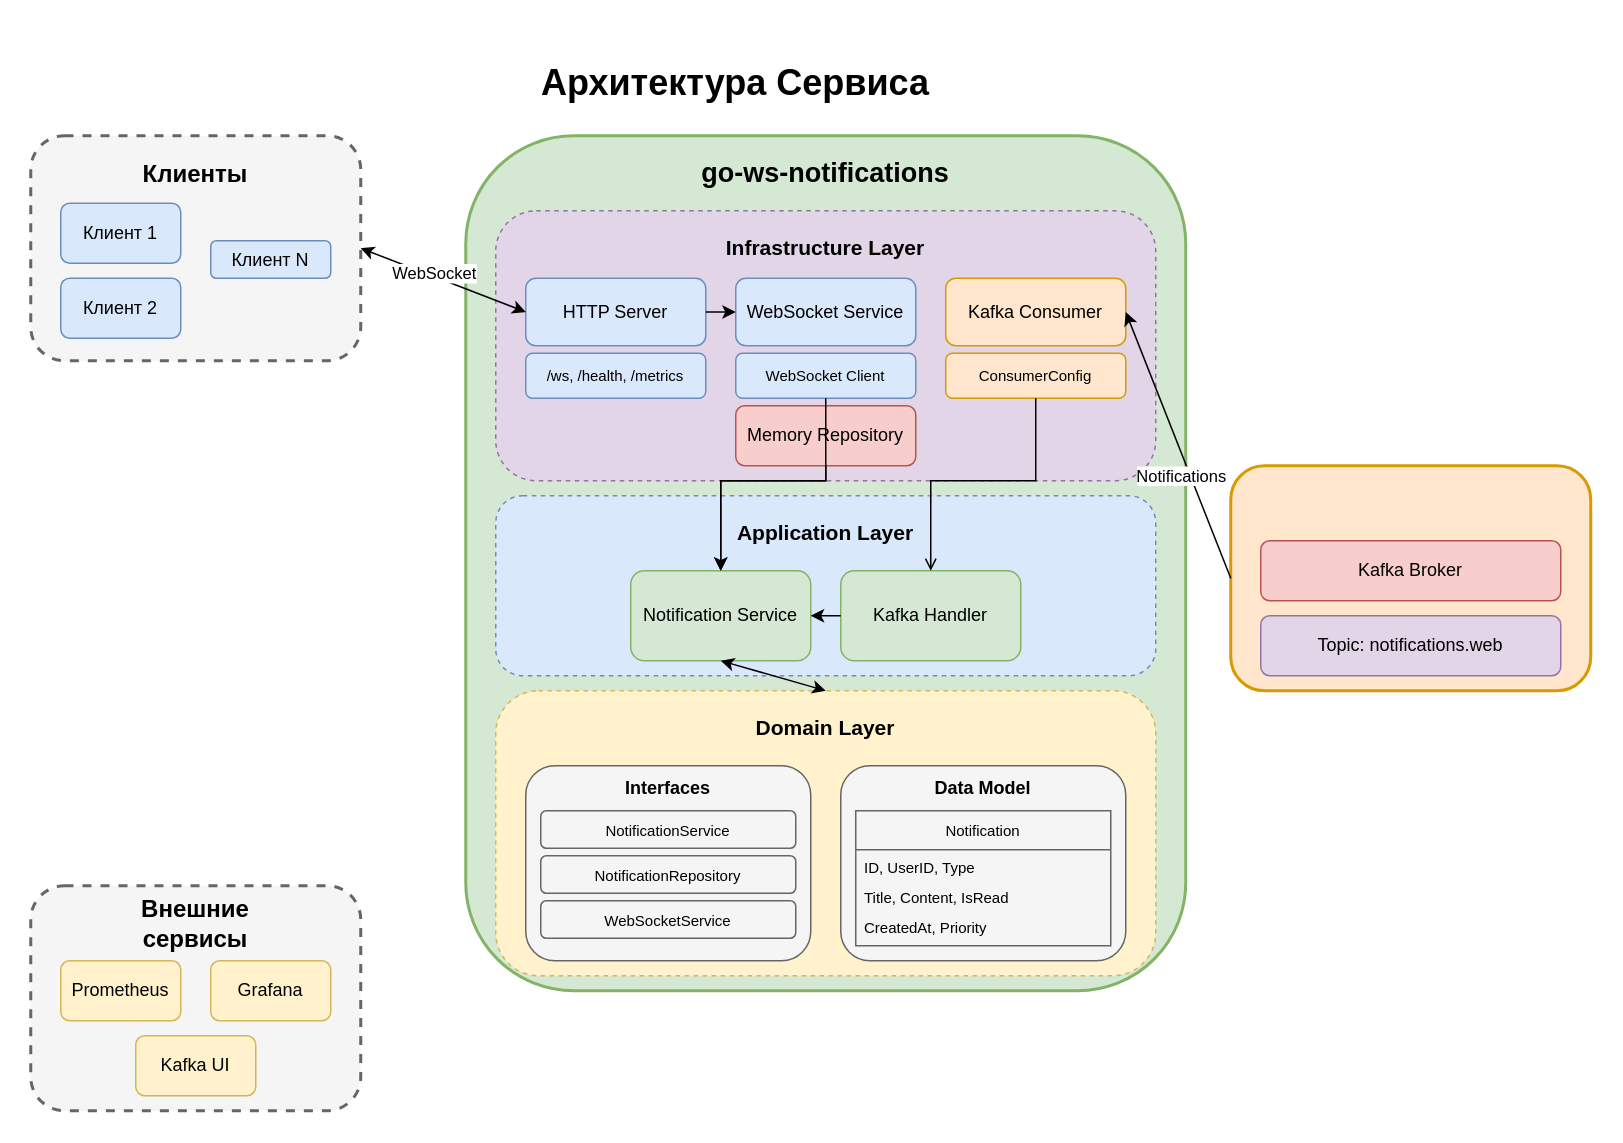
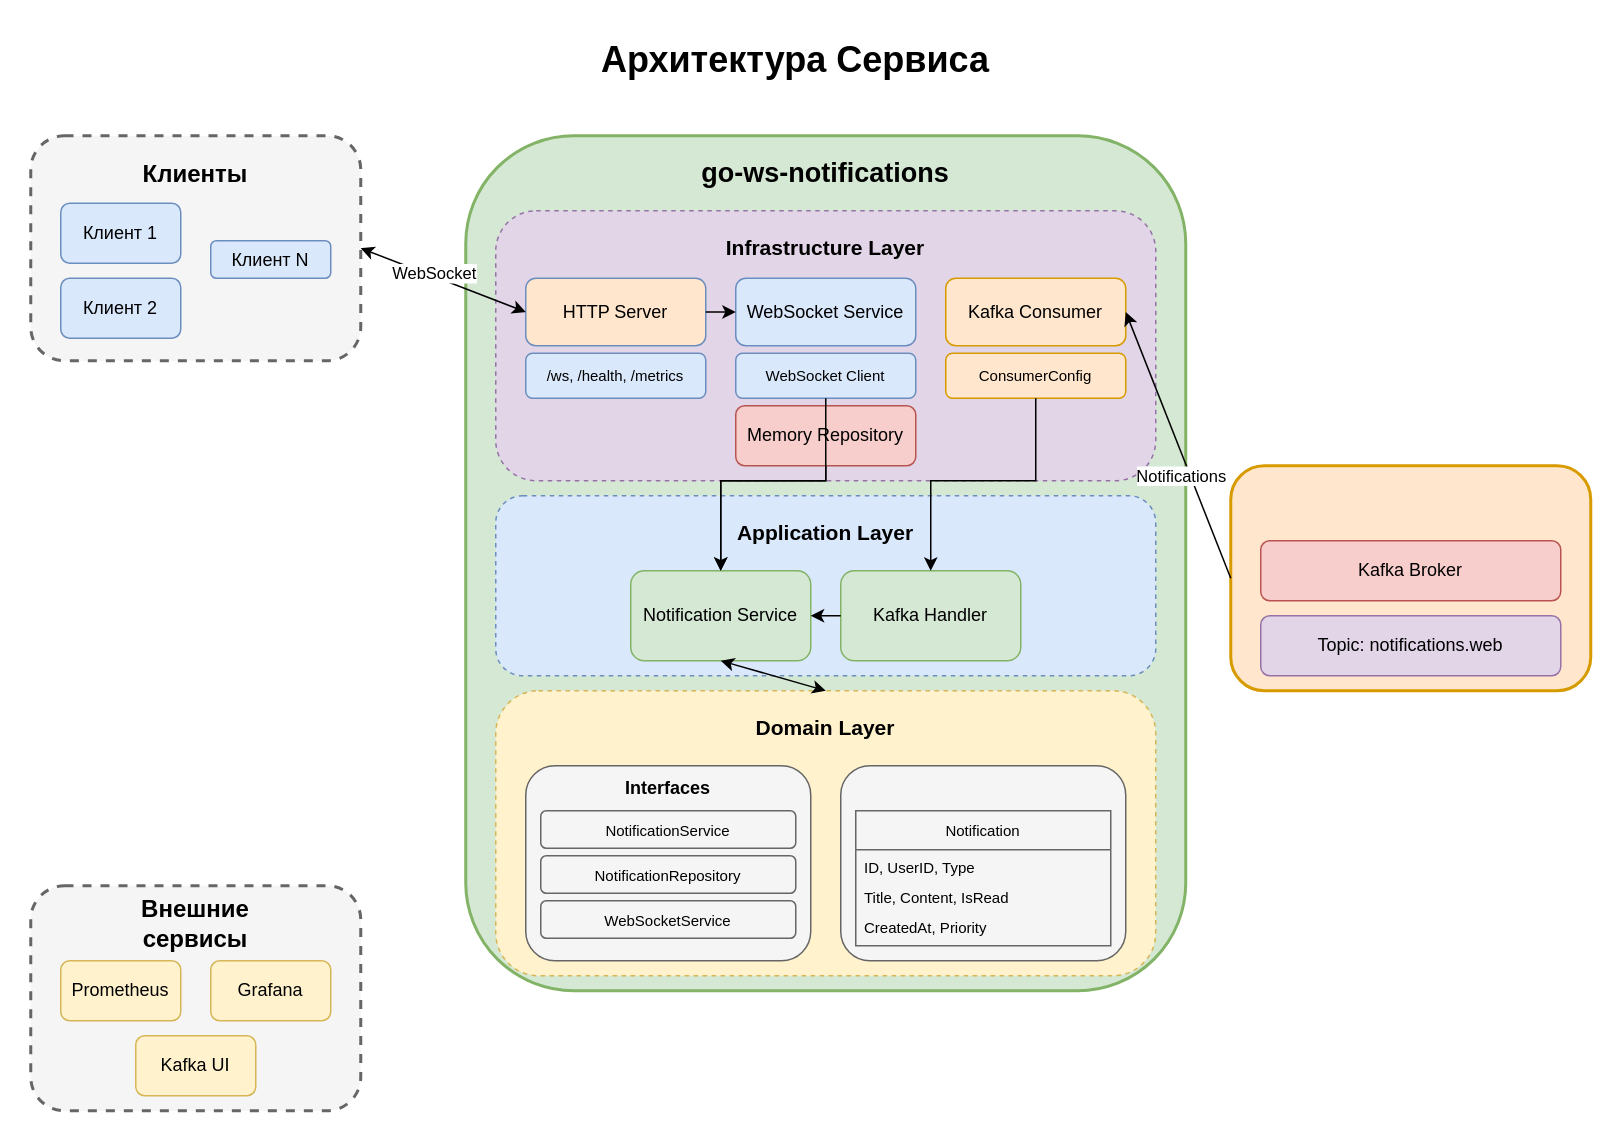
- <mxCell id="2" value="Архитектура Сервиса" style="text;html=1;strokeColor=none;fillColor=none;align=center;verticalAlign=middle;whiteSpace=wrap;rounded=0;fontSize=24;fontStyle=1" parent="1" vertex="1"><mxGeometry x="190" y="35" width="600" height="40" as="geometry" /></mxCell>
+ <mxCell id="2" value="Архитектура Сервиса" style="text;html=1;strokeColor=none;fillColor=none;align=center;verticalAlign=middle;whiteSpace=wrap;rounded=0;fontSize=24;fontStyle=1" parent="1" vertex="1"><mxGeometry x="230" y="20" width="600" height="40" as="geometry" /></mxCell>
- <mxCell id="20" value="HTTP Server" style="rounded=1;whiteSpace=wrap;html=1;fillColor=#dae8fc;strokeColor=#6c8ebf;" parent="1" vertex="1"><mxGeometry x="350" y="185" width="120" height="45" as="geometry" /></mxCell>
+ <mxCell id="20" value="HTTP Server" style="rounded=1;whiteSpace=wrap;html=1;fillColor=#ffe6cc;strokeColor=#6c8ebf;" parent="1" vertex="1"><mxGeometry x="350" y="185" width="120" height="45" as="geometry" /></mxCell>
- <mxCell id="50" value="" style="endArrow=open;html=1;rounded=0;exitX=0.5;exitY=1;exitDx=0;exitDy=0;entryX=0.5;entryY=0;entryDx=0;entryDy=0;" parent="1" source="23" target="30" edge="1"><mxGeometry width="50" height="50" relative="1" as="geometry"><mxPoint x="690" y="290" as="sourcePoint" /><mxPoint x="620" y="380" as="targetPoint" /><Array as="points"><mxPoint x="690" y="320" /><mxPoint x="620" y="320" /></Array></mxGeometry></mxCell>
+ <mxCell id="50" value="" style="endArrow=classic;html=1;rounded=0;exitX=0.5;exitY=1;exitDx=0;exitDy=0;entryX=0.5;entryY=0;entryDx=0;entryDy=0;" parent="1" source="23" target="30" edge="1"><mxGeometry width="50" height="50" relative="1" as="geometry"><mxPoint x="690" y="290" as="sourcePoint" /><mxPoint x="620" y="380" as="targetPoint" /><Array as="points"><mxPoint x="690" y="320" /><mxPoint x="620" y="320" /></Array></mxGeometry></mxCell>
- <mxCell id="39" value="Data Model" style="text;html=1;strokeColor=none;fillColor=none;align=center;verticalAlign=middle;whiteSpace=wrap;rounded=0;fontSize=12;fontStyle=1" parent="1" vertex="1"><mxGeometry x="595" y="515" width="120" height="20" as="geometry" /></mxCell>
